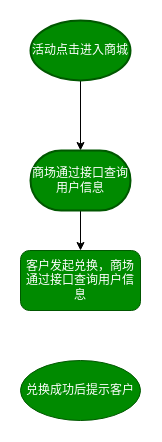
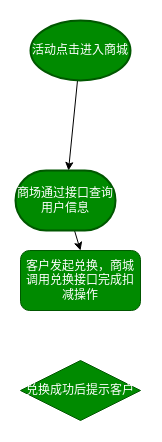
- <mxCell id="5" value="商场通过接口查询用户信息" style="strokeWidth=2;html=1;shape=mxgraph.flowchart.terminator;whiteSpace=wrap;fillColor=#008a00;fontColor=#ffffff;strokeColor=#005700;" vertex="1" parent="1"><mxGeometry x="30" y="150" width="100" height="60" as="geometry" /></mxCell>
+ <mxCell id="5" value="商场通过接口查询用户信息" style="strokeWidth=2;html=1;shape=mxgraph.flowchart.terminator;whiteSpace=wrap;fillColor=#008a00;fontColor=#ffffff;strokeColor=#005700;" vertex="1" parent="1"><mxGeometry x="15" y="170" width="100" height="60" as="geometry" /></mxCell>
- <mxCell id="6" value="客户发起兑换，商场通过接口查询用户信息" style="rounded=1;whiteSpace=wrap;html=1;fillColor=#008a00;fontColor=#ffffff;strokeColor=#005700;" vertex="1" parent="1"><mxGeometry x="20" y="250" width="120" height="60" as="geometry" /></mxCell>
+ <mxCell id="6" value="客户发起兑换，商城调用兑换接口完成扣减操作" style="rounded=1;whiteSpace=wrap;html=1;fillColor=#008a00;fontColor=#ffffff;strokeColor=#005700;" vertex="1" parent="1"><mxGeometry x="20" y="250" width="120" height="60" as="geometry" /></mxCell>
- <mxCell id="7" value="兑换成功后提示客户" style="ellipse;whiteSpace=wrap;html=1;rounded=1;fillColor=#008a00;fontColor=#ffffff;strokeColor=#005700;" vertex="1" parent="1"><mxGeometry x="20" y="360" width="120" height="60" as="geometry" /></mxCell>
+ <mxCell id="7" value="兑换成功后提示客户" style="rhombus;whiteSpace=wrap;html=1;fillColor=#008a00;fontColor=#ffffff;strokeColor=#005700;" vertex="1" parent="1"><mxGeometry x="20" y="360" width="120" height="60" as="geometry" /></mxCell>
